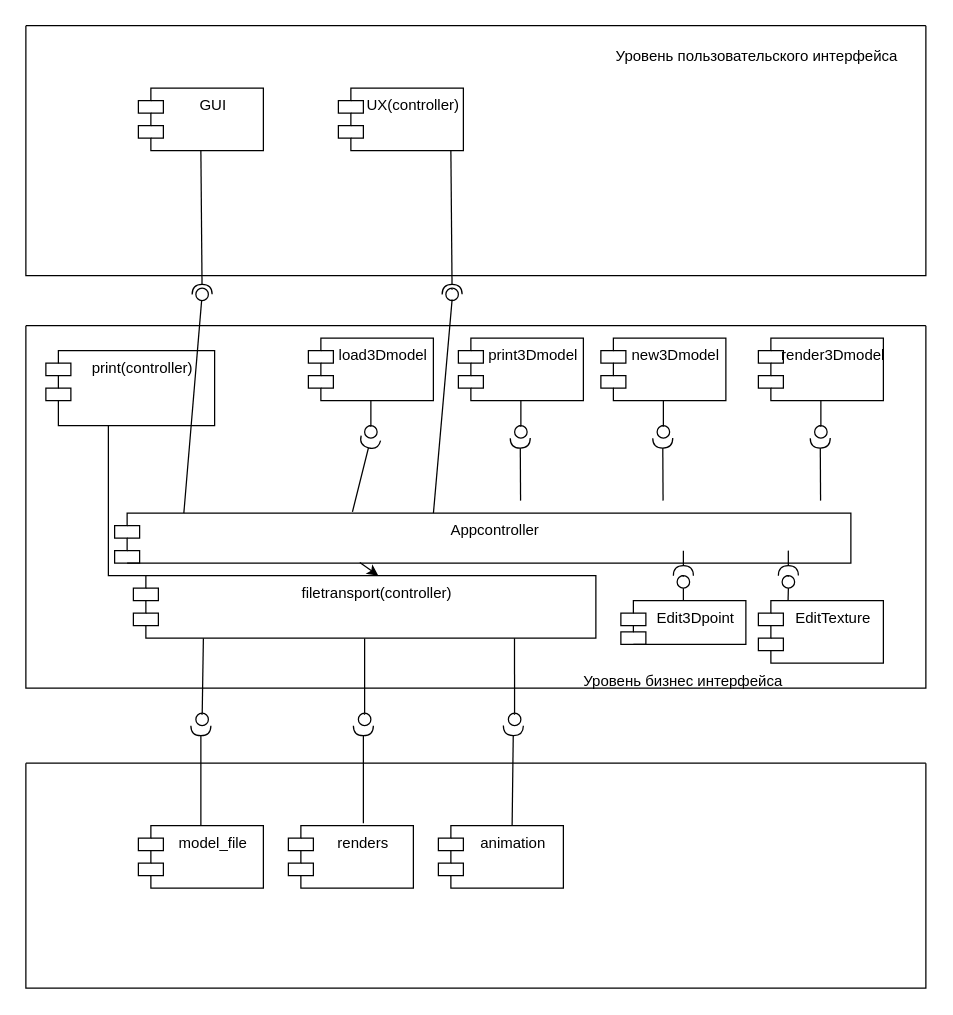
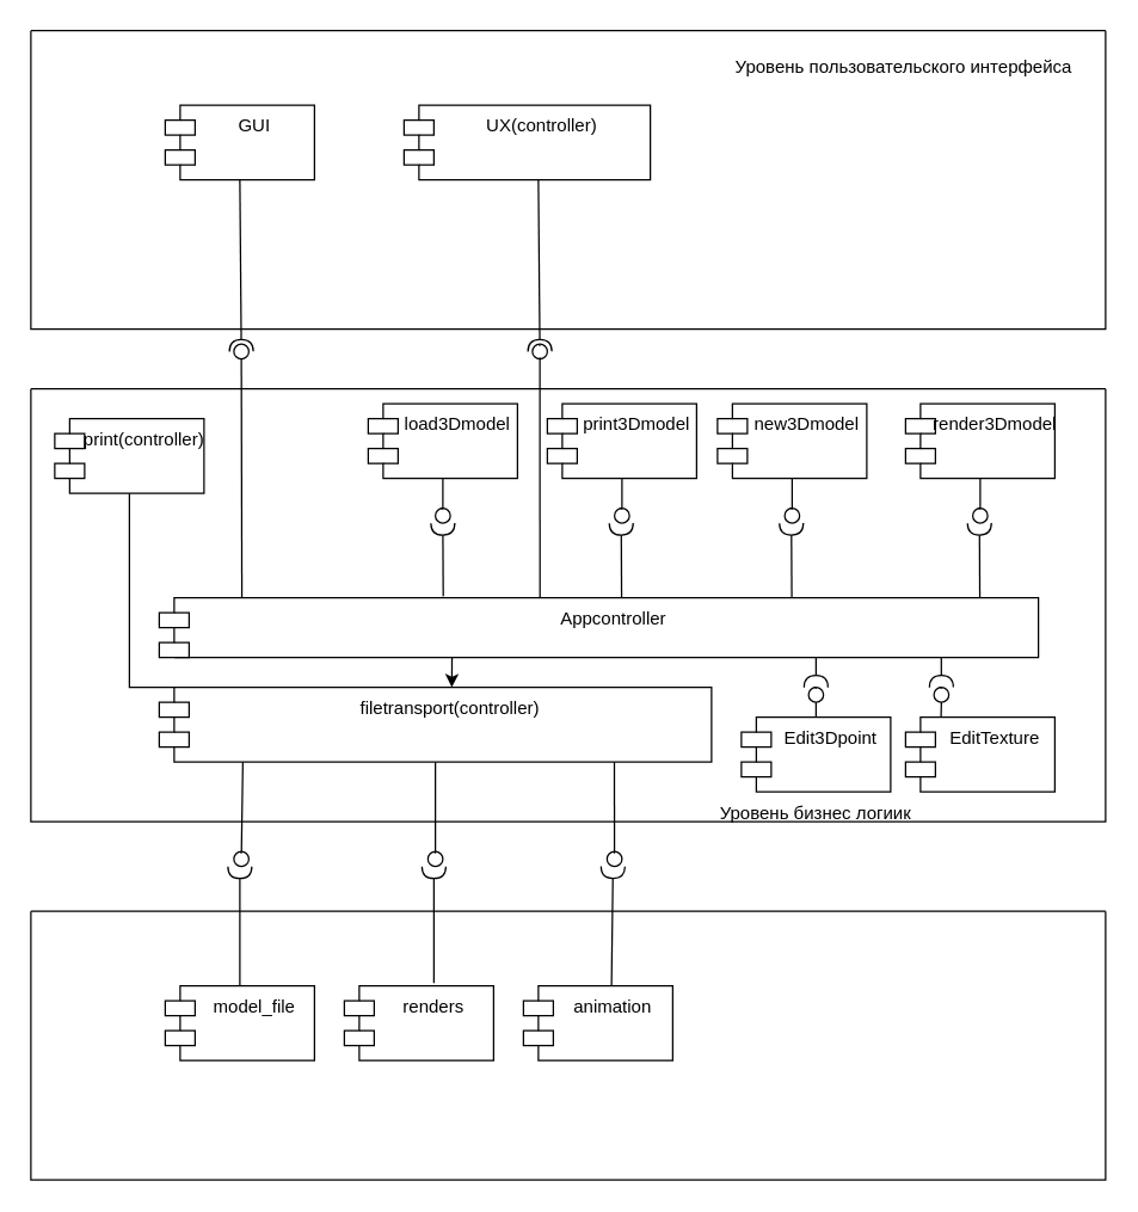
- <mxCell id="5" value="UX(controller)" style="shape=module;align=left;spacingLeft=20;align=center;verticalAlign=top;" parent="2" vertex="1"><mxGeometry x="250" y="50" width="100" height="50" as="geometry" /></mxCell>
+ <mxCell id="5" value="UX(controller)" style="shape=module;align=left;spacingLeft=20;align=center;verticalAlign=top;" parent="2" vertex="1"><mxGeometry x="250" y="50" width="165" height="50" as="geometry" /></mxCell>
- <mxCell id="26" value="print(controller)" style="shape=module;align=left;spacingLeft=20;align=center;verticalAlign=top;" parent="7" vertex="1"><mxGeometry x="16" y="20" width="135" height="60" as="geometry" /></mxCell>
+ <mxCell id="26" value="print(controller)" style="shape=module;align=left;spacingLeft=20;align=center;verticalAlign=top;" parent="7" vertex="1"><mxGeometry x="16" y="20" width="100" height="50" as="geometry" /></mxCell>
- <mxCell id="9" value="Appcontroller" style="shape=module;align=left;spacingLeft=20;align=center;verticalAlign=top;" parent="7" vertex="1"><mxGeometry x="71" y="150" width="589" height="40" as="geometry" /></mxCell>
+ <mxCell id="9" value="Appcontroller" style="shape=module;align=left;spacingLeft=20;align=center;verticalAlign=top;" parent="7" vertex="1"><mxGeometry x="86" y="140" width="589" height="40" as="geometry" /></mxCell>
- <mxCell id="33" value="Edit3Dpoint" style="shape=module;align=left;spacingLeft=20;align=center;verticalAlign=top;" vertex="1" parent="7"><mxGeometry x="476" y="220" width="100" height="35" as="geometry" /></mxCell>
+ <mxCell id="33" value="Edit3Dpoint" style="shape=module;align=left;spacingLeft=20;align=center;verticalAlign=top;" vertex="1" parent="7"><mxGeometry x="476" y="220" width="100" height="50" as="geometry" /></mxCell>
- <mxCell id="8" value="Уровень бизнес интерфейса" style="text;html=1;strokeColor=none;fillColor=none;align=center;verticalAlign=middle;whiteSpace=wrap;rounded=0;" parent="7" vertex="1"><mxGeometry x="401" y="270" width="250" height="30" as="geometry" /></mxCell>
+ <mxCell id="8" value="Уровень бизнес логиик" style="text;html=1;strokeColor=none;fillColor=none;align=center;verticalAlign=middle;whiteSpace=wrap;rounded=0;" parent="7" vertex="1"><mxGeometry x="401" y="270" width="250" height="30" as="geometry" /></mxCell>
